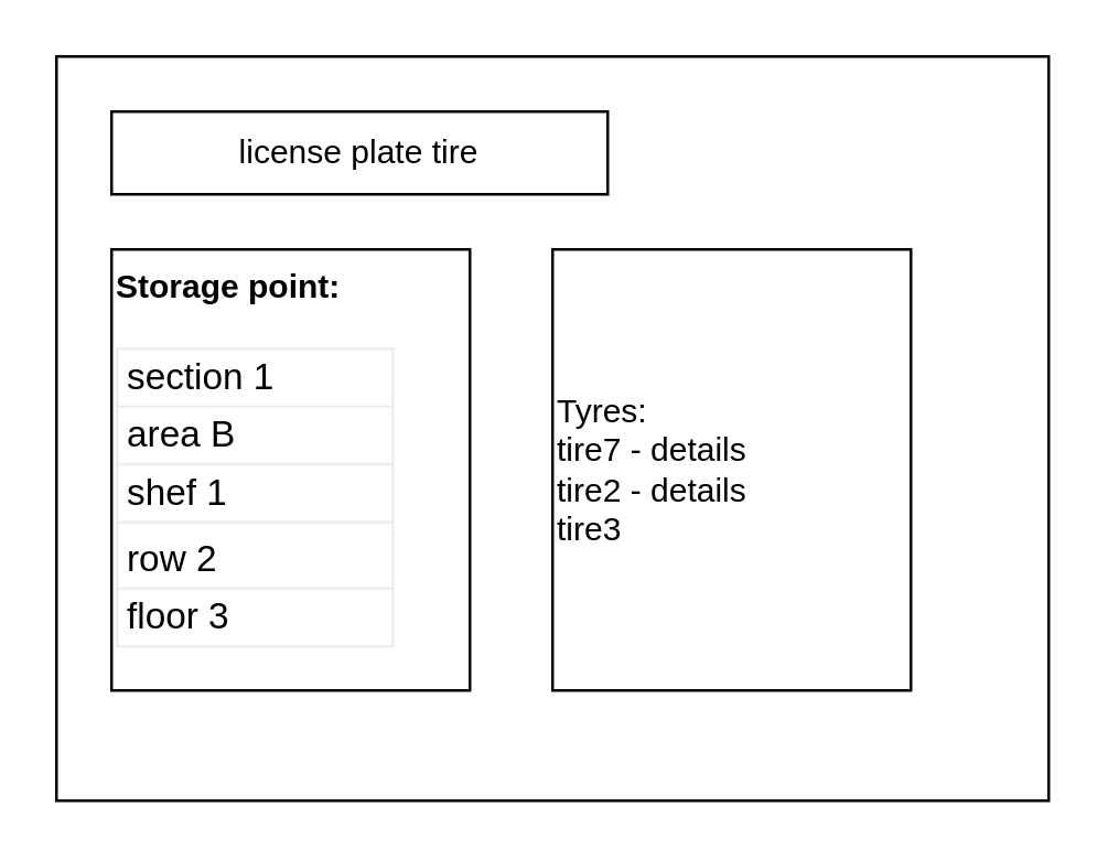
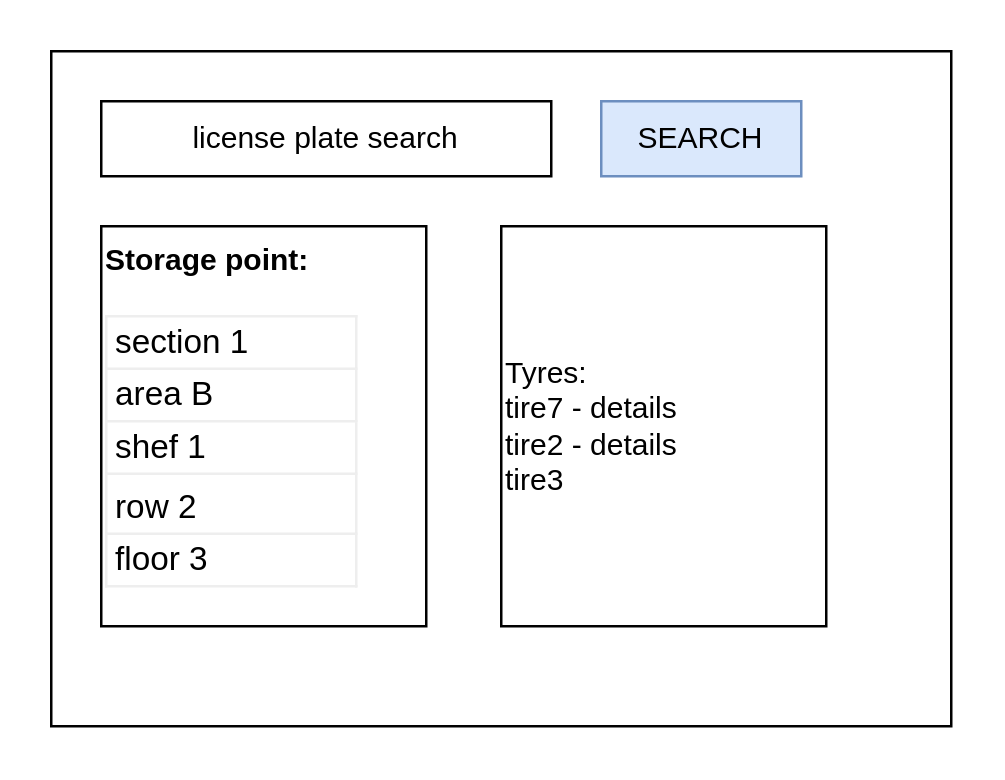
- <mxCell id="3" value="license plate tire" style="rounded=0;whiteSpace=wrap;html=1;" vertex="1" parent="1"><mxGeometry x="40" y="40" width="180" height="30" as="geometry" /></mxCell>
+ <mxCell id="3" value="license plate search" style="rounded=0;whiteSpace=wrap;html=1;" vertex="1" parent="1"><mxGeometry x="40" y="40" width="180" height="30" as="geometry" /></mxCell>
+ <mxCell id="4" value="SEARCH" style="rounded=0;whiteSpace=wrap;html=1;fillColor=#dae8fc;strokeColor=#6c8ebf;" vertex="1" parent="1"><mxGeometry x="240" y="40" width="80" height="30" as="geometry" /></mxCell>
